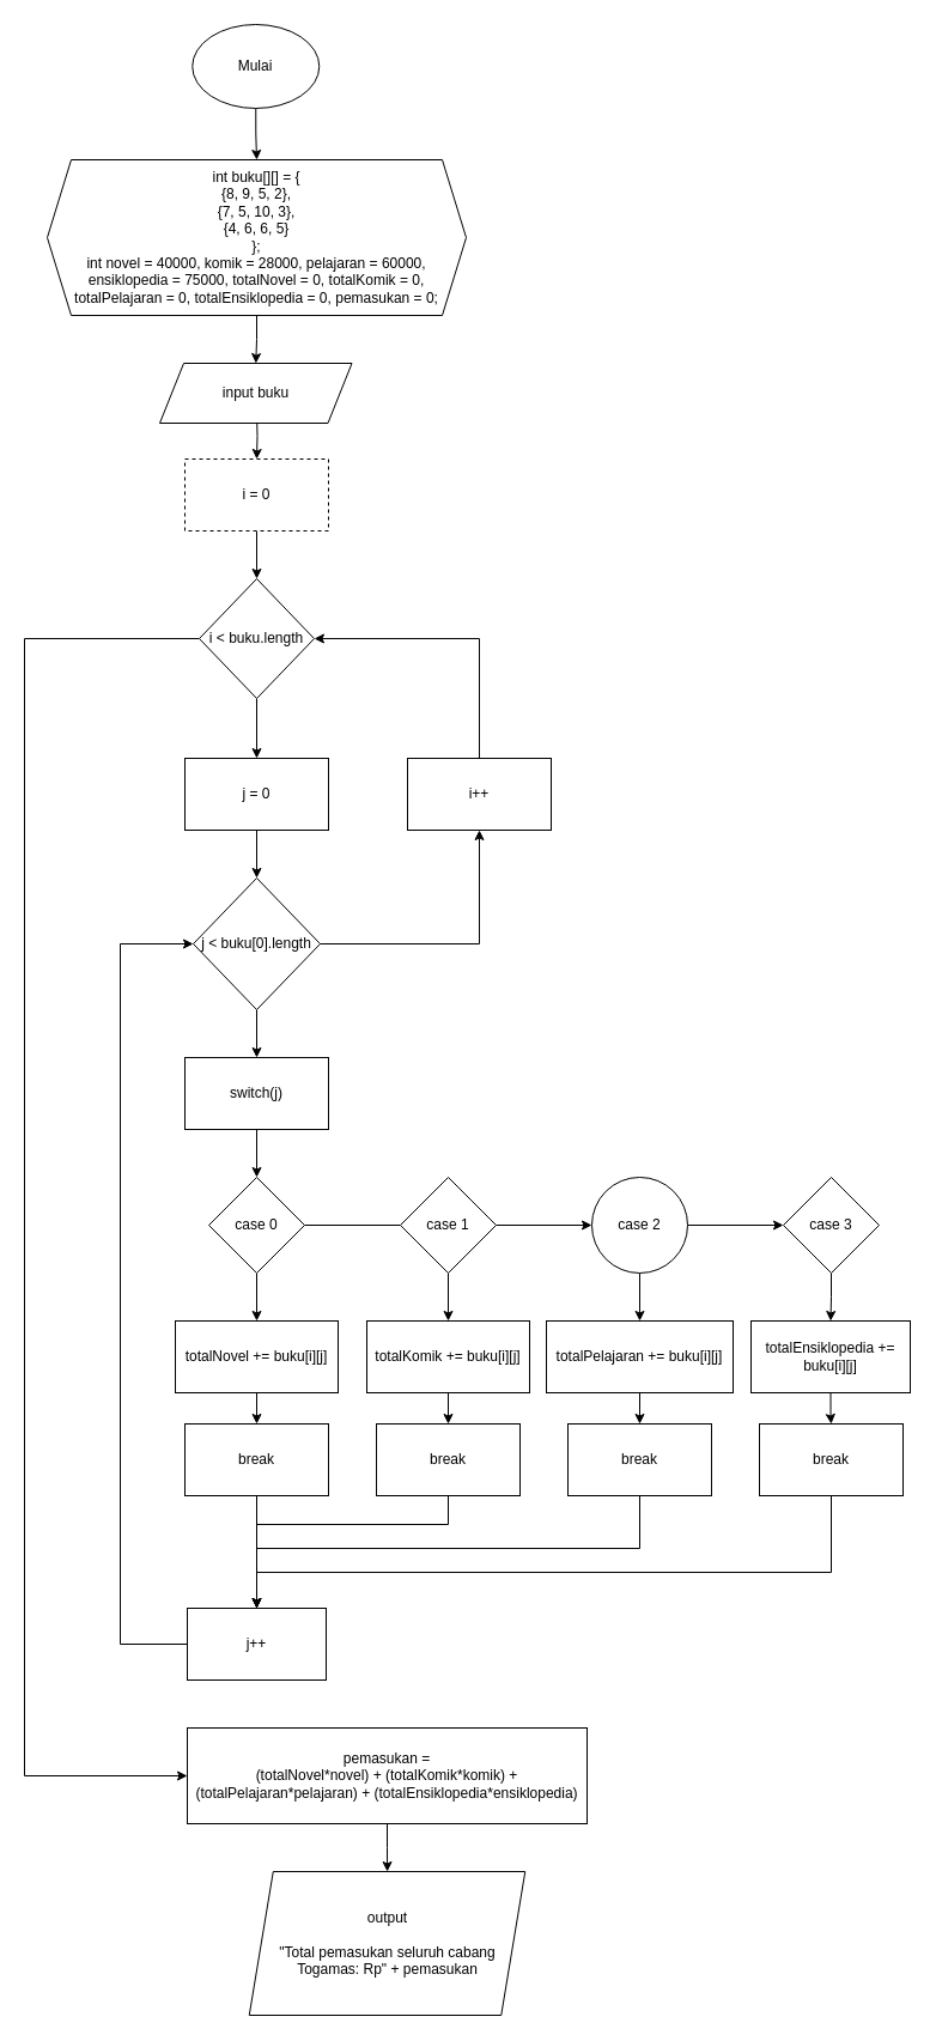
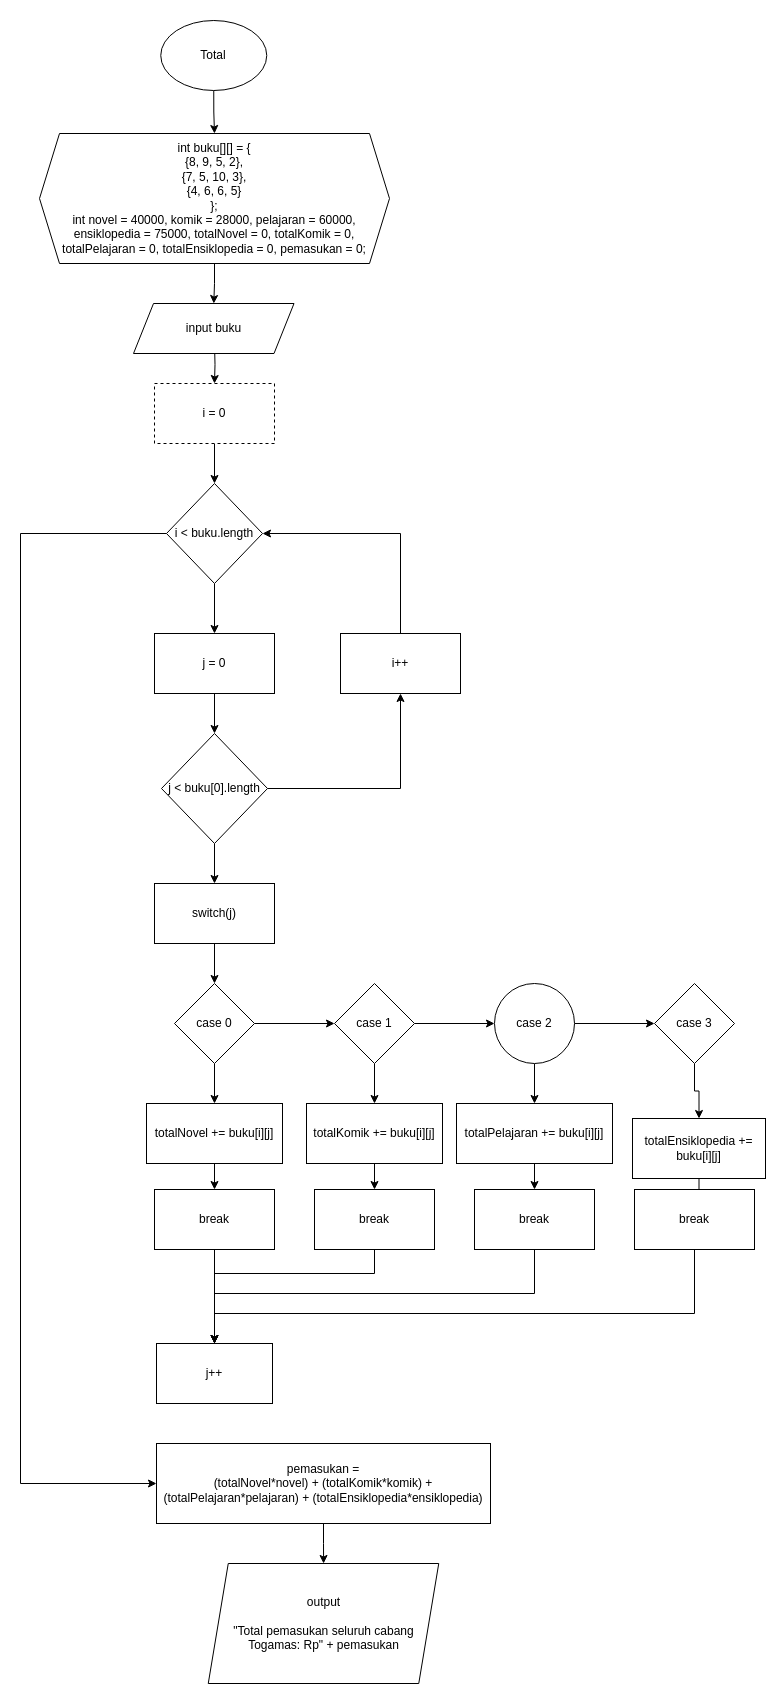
- <mxCell id="3" value="Mulai" style="ellipse;whiteSpace=wrap;html=1;" vertex="1" parent="1"><mxGeometry x="160.25" y="20" width="106" height="70" as="geometry" /></mxCell>
+ <mxCell id="3" value="Total" style="ellipse;whiteSpace=wrap;html=1;" vertex="1" parent="1"><mxGeometry x="160.25" y="20" width="106" height="70" as="geometry" /></mxCell>
- <mxCell id="17" value="" style="edgeStyle=orthogonalEdgeStyle;rounded=0;orthogonalLoop=1;jettySize=auto;html=1;endArrow=none;" edge="1" parent="1" source="19" target="22"><mxGeometry relative="1" as="geometry" /></mxCell>
+ <mxCell id="17" value="" style="edgeStyle=orthogonalEdgeStyle;rounded=0;orthogonalLoop=1;jettySize=auto;html=1;" edge="1" parent="1" source="19" target="22"><mxGeometry relative="1" as="geometry" /></mxCell>
- <mxCell id="44" style="edgeStyle=orthogonalEdgeStyle;rounded=0;orthogonalLoop=1;jettySize=auto;html=1;exitX=0;exitY=0.5;exitDx=0;exitDy=0;entryX=0;entryY=0.5;entryDx=0;entryDy=0;" edge="1" parent="1" source="45" target="14"><mxGeometry relative="1" as="geometry"><Array as="points"><mxPoint x="100" y="1373" /><mxPoint x="100" y="788" /></Array></mxGeometry></mxCell>
- <mxCell id="35" value="totalEnsiklopedia += buku[i][j]" style="whiteSpace=wrap;html=1;" vertex="1" parent="1"><mxGeometry x="627" y="1103" width="133" height="60" as="geometry" /></mxCell>
+ <mxCell id="35" value="totalEnsiklopedia += buku[i][j]" style="whiteSpace=wrap;html=1;" vertex="1" parent="1"><mxGeometry x="632" y="1118" width="133" height="60" as="geometry" /></mxCell>
